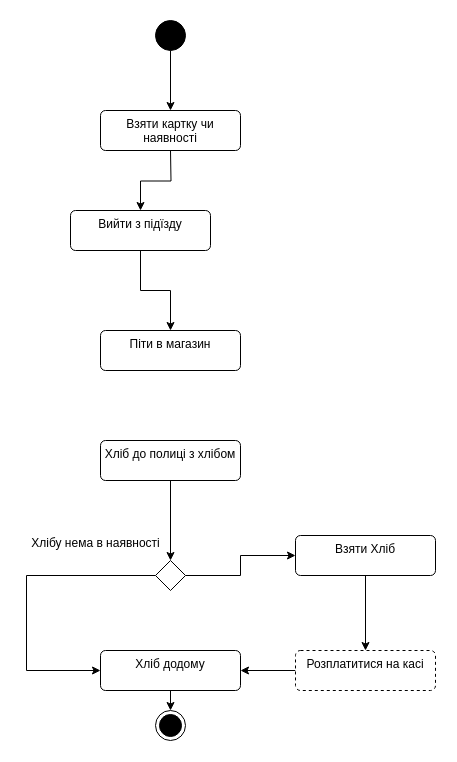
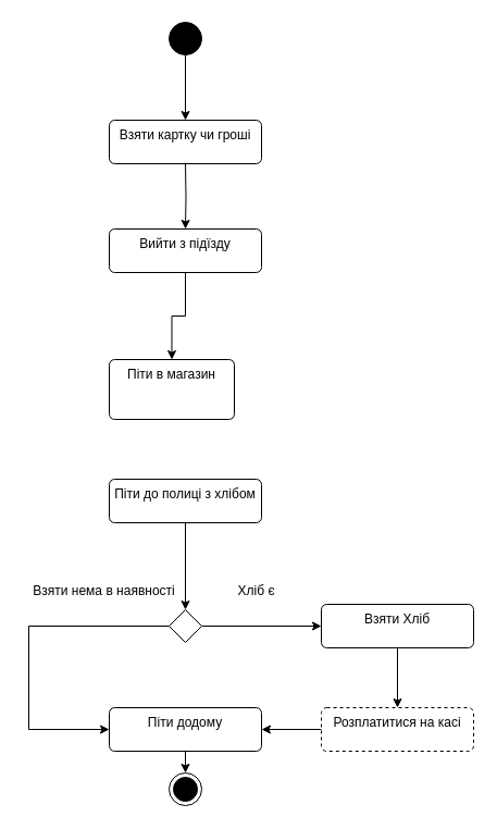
- <mxCell id="9" value="Взяти картку чи наявності" style="html=1;align=center;verticalAlign=top;rounded=1;absoluteArcSize=1;arcSize=10;dashed=0;whiteSpace=wrap;" vertex="1" parent="1"><mxGeometry x="100" y="110" width="140" height="40" as="geometry" /></mxCell>
+ <mxCell id="9" value="Взяти картку чи гроші" style="html=1;align=center;verticalAlign=top;rounded=1;absoluteArcSize=1;arcSize=10;dashed=0;whiteSpace=wrap;" vertex="1" parent="1"><mxGeometry x="100" y="110" width="140" height="40" as="geometry" /></mxCell>
- <mxCell id="5" value="Вийти з підїзду" style="html=1;align=center;verticalAlign=top;rounded=1;absoluteArcSize=1;arcSize=10;dashed=0;whiteSpace=wrap;" vertex="1" parent="1"><mxGeometry x="70" y="210" width="140" height="40" as="geometry" /></mxCell>
+ <mxCell id="5" value="Вийти з підїзду" style="html=1;align=center;verticalAlign=top;rounded=1;absoluteArcSize=1;arcSize=10;dashed=0;whiteSpace=wrap;" vertex="1" parent="1"><mxGeometry x="100" y="210" width="140" height="40" as="geometry" /></mxCell>
- <mxCell id="6" value="Піти в магазин" style="html=1;align=center;verticalAlign=top;rounded=1;absoluteArcSize=1;arcSize=10;dashed=0;whiteSpace=wrap;" vertex="1" parent="1"><mxGeometry x="100" y="330" width="140" height="40" as="geometry" /></mxCell>
+ <mxCell id="6" value="Піти в магазин" style="html=1;align=center;verticalAlign=top;rounded=1;absoluteArcSize=1;arcSize=10;dashed=0;whiteSpace=wrap;" vertex="1" parent="1"><mxGeometry x="100" y="330" width="115" height="55" as="geometry" /></mxCell>
- <mxCell id="8" value="Хліб до полиці з хлібом" style="html=1;align=center;verticalAlign=top;rounded=1;absoluteArcSize=1;arcSize=10;dashed=0;whiteSpace=wrap;" vertex="1" parent="1"><mxGeometry x="100" y="440" width="140" height="40" as="geometry" /></mxCell>
+ <mxCell id="8" value="Піти до полиці з хлібом" style="html=1;align=center;verticalAlign=top;rounded=1;absoluteArcSize=1;arcSize=10;dashed=0;whiteSpace=wrap;" vertex="1" parent="1"><mxGeometry x="100" y="440" width="140" height="40" as="geometry" /></mxCell>
- <mxCell id="13" value="Хлібу нема в наявності" style="text;html=1;align=center;verticalAlign=middle;resizable=0;points=[];autosize=1;strokeColor=none;fillColor=none;" vertex="1" parent="1"><mxGeometry x="20" y="528" width="150" height="30" as="geometry" /></mxCell>
+ <mxCell id="13" value="Взяти нема в наявності" style="text;html=1;align=center;verticalAlign=middle;resizable=0;points=[];autosize=1;strokeColor=none;fillColor=none;" vertex="1" parent="1"><mxGeometry x="20" y="528" width="150" height="30" as="geometry" /></mxCell>
+ <mxCell id="14" value="Хліб є" style="text;html=1;align=center;verticalAlign=middle;resizable=0;points=[];autosize=1;strokeColor=none;fillColor=none;" vertex="1" parent="1"><mxGeometry x="205" y="528" width="60" height="30" as="geometry" /></mxCell>
- <mxCell id="18" value="Взяти Хліб" style="html=1;align=center;verticalAlign=top;rounded=1;absoluteArcSize=1;arcSize=10;dashed=0;whiteSpace=wrap;" vertex="1" parent="1"><mxGeometry x="295" y="535" width="140" height="40" as="geometry" /></mxCell>
+ <mxCell id="18" value="Взяти Хліб" style="html=1;align=center;verticalAlign=top;rounded=1;absoluteArcSize=1;arcSize=10;dashed=0;whiteSpace=wrap;" vertex="1" parent="1"><mxGeometry x="295" y="555" width="140" height="40" as="geometry" /></mxCell>
- <mxCell id="16" value="Хліб додому" style="html=1;align=center;verticalAlign=top;rounded=1;absoluteArcSize=1;arcSize=10;dashed=0;whiteSpace=wrap;" vertex="1" parent="1"><mxGeometry x="100" y="650" width="140" height="40" as="geometry" /></mxCell>
+ <mxCell id="16" value="Піти додому" style="html=1;align=center;verticalAlign=top;rounded=1;absoluteArcSize=1;arcSize=10;dashed=0;whiteSpace=wrap;" vertex="1" parent="1"><mxGeometry x="100" y="650" width="140" height="40" as="geometry" /></mxCell>
